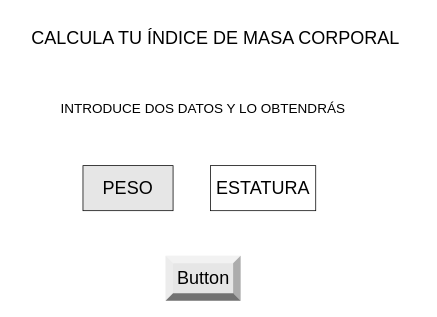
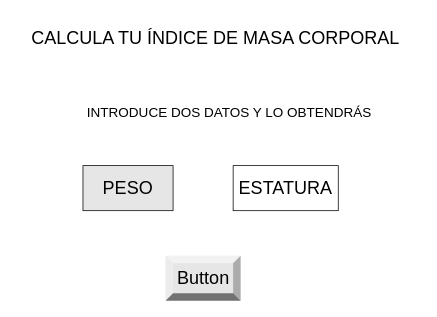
- <mxCell id="3" value="INTRODUCE DOS DATOS Y LO OBTENDRÁS" style="text;html=1;strokeColor=none;fillColor=none;align=center;verticalAlign=middle;whiteSpace=wrap;rounded=0;fontSize=18;" parent="1" vertex="1"><mxGeometry x="20" y="130" width="500" height="30" as="geometry" /></mxCell>
+ <mxCell id="3" value="INTRODUCE DOS DATOS Y LO OBTENDRÁS" style="text;html=1;strokeColor=none;fillColor=none;align=center;verticalAlign=middle;whiteSpace=wrap;rounded=0;fontSize=18;" parent="1" vertex="1"><mxGeometry x="55" y="135" width="500" height="30" as="geometry" /></mxCell>
- <mxCell id="5" value="ESTATURA" style="rounded=0;whiteSpace=wrap;html=1;fontSize=24;" parent="1" vertex="1"><mxGeometry x="280" y="220" width="140" height="60" as="geometry" /></mxCell>
+ <mxCell id="5" value="ESTATURA" style="rounded=0;whiteSpace=wrap;html=1;fontSize=24;" parent="1" vertex="1"><mxGeometry x="310" y="220" width="140" height="60" as="geometry" /></mxCell>
